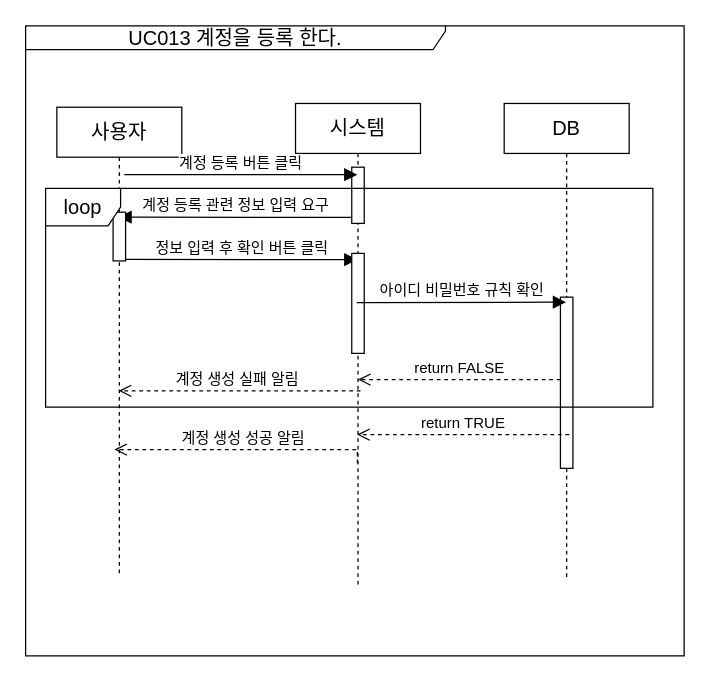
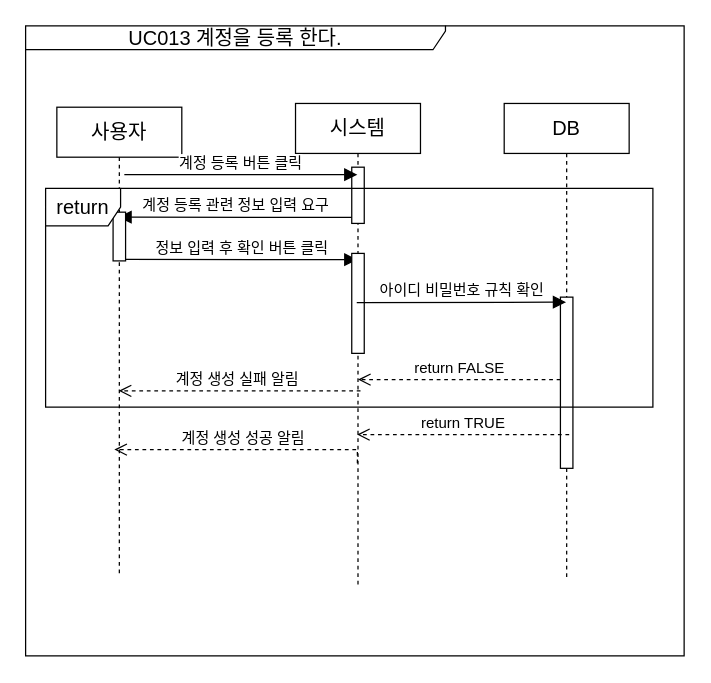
- <mxCell id="15" value="loop" style="shape=umlFrame;whiteSpace=wrap;html=1;pointerEvents=0;fontSize=16;" parent="1" vertex="1"><mxGeometry x="36" y="150" width="486" height="175" as="geometry" /></mxCell>
+ <mxCell id="15" value="return" style="shape=umlFrame;whiteSpace=wrap;html=1;pointerEvents=0;fontSize=16;" parent="1" vertex="1"><mxGeometry x="36" y="150" width="486" height="175" as="geometry" /></mxCell>
